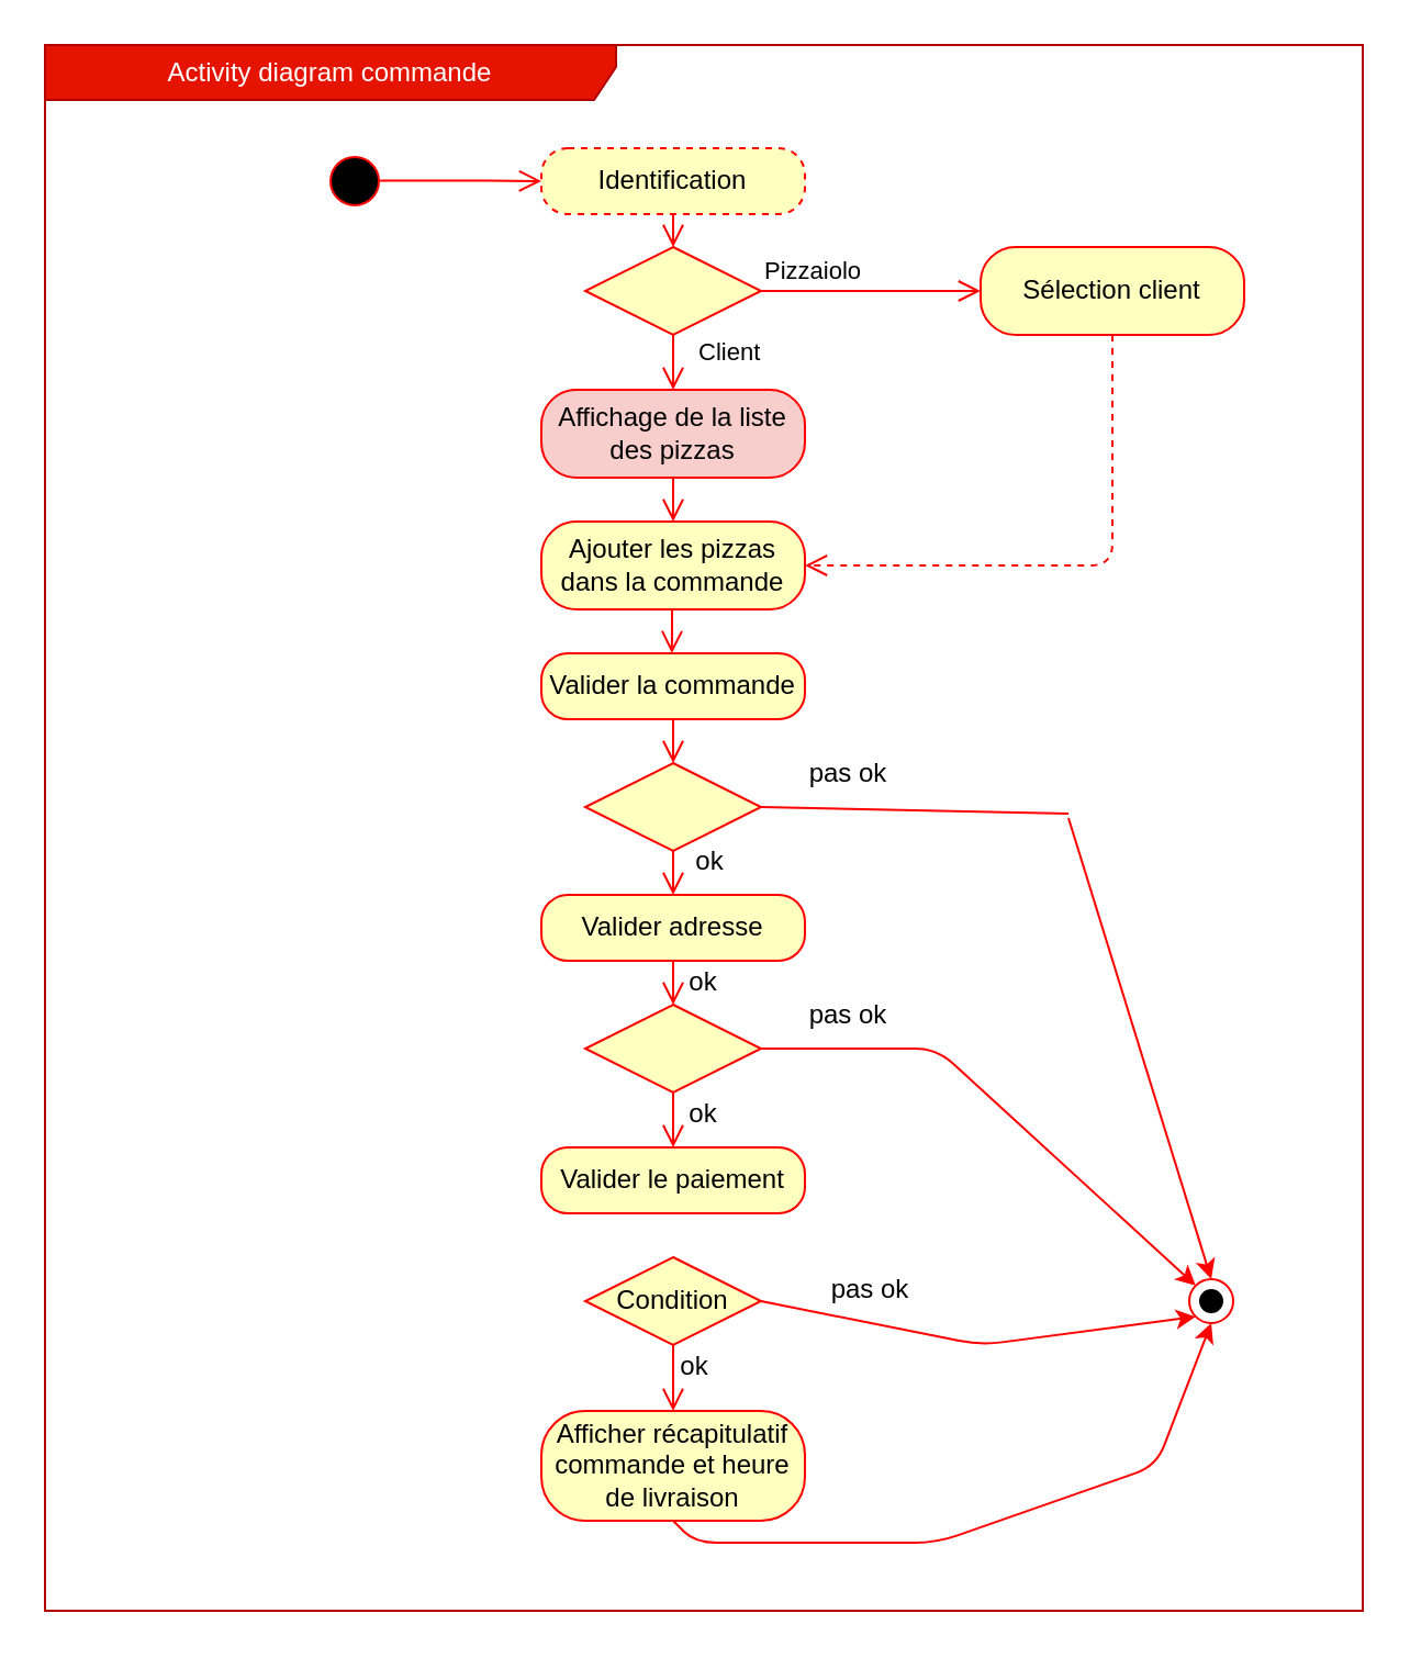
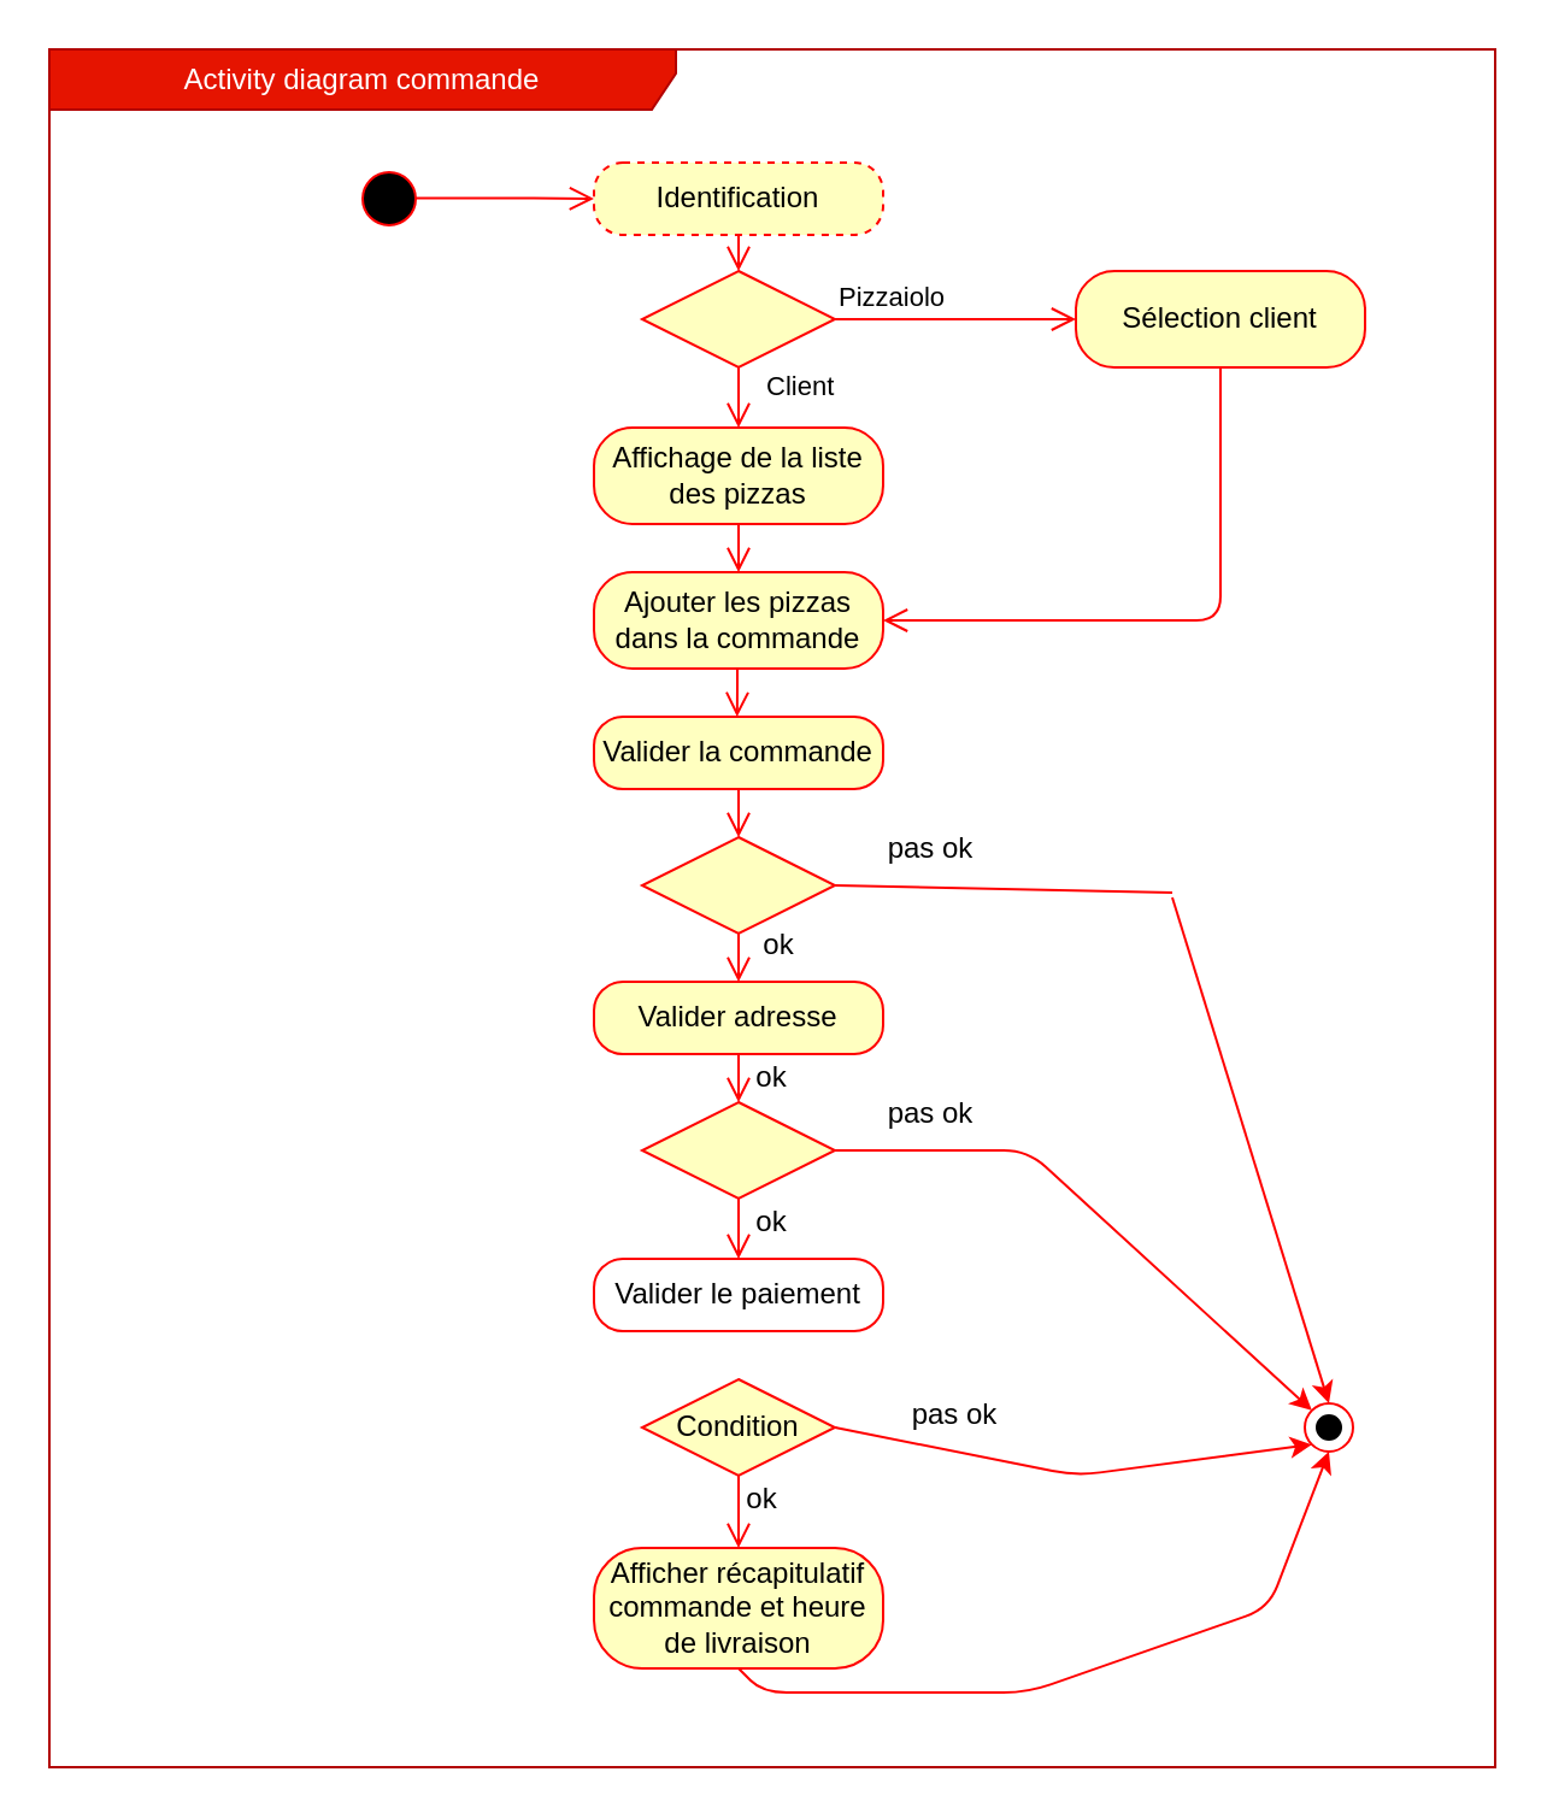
- <mxCell id="16" value="Affichage de la liste des pizzas" style="rounded=1;whiteSpace=wrap;html=1;arcSize=40;fontColor=#000000;fillColor=#f8cecc;strokeColor=#ff0000;" parent="1" vertex="1"><mxGeometry x="246" y="177" width="120" height="40" as="geometry" /></mxCell>
+ <mxCell id="16" value="Affichage de la liste des pizzas" style="rounded=1;whiteSpace=wrap;html=1;arcSize=40;fontColor=#000000;fillColor=#ffffc0;strokeColor=#ff0000;" parent="1" vertex="1"><mxGeometry x="246" y="177" width="120" height="40" as="geometry" /></mxCell>
- <mxCell id="13" value="" style="edgeStyle=orthogonalEdgeStyle;html=1;verticalAlign=bottom;endArrow=open;endSize=8;strokeColor=#ff0000;entryX=1;entryY=0.5;entryDx=0;entryDy=0;dashed=1;" parent="1" source="12" target="14" edge="1"><mxGeometry relative="1" as="geometry"><mxPoint x="506" y="212" as="targetPoint" /><Array as="points"><mxPoint x="506" y="257" /></Array></mxGeometry></mxCell>
+ <mxCell id="13" value="" style="edgeStyle=orthogonalEdgeStyle;html=1;verticalAlign=bottom;endArrow=open;endSize=8;strokeColor=#ff0000;entryX=1;entryY=0.5;entryDx=0;entryDy=0;" parent="1" source="12" target="14" edge="1"><mxGeometry relative="1" as="geometry"><mxPoint x="506" y="212" as="targetPoint" /><Array as="points"><mxPoint x="506" y="257" /></Array></mxGeometry></mxCell>
- <mxCell id="28" value="Valider le paiement" style="rounded=1;whiteSpace=wrap;html=1;arcSize=40;fontColor=#000000;fillColor=#ffffc0;strokeColor=#ff0000;labelBackgroundColor=none;" parent="1" vertex="1"><mxGeometry x="246" y="522" width="120" height="30" as="geometry" /></mxCell>
+ <mxCell id="28" value="Valider le paiement" style="rounded=1;whiteSpace=wrap;html=1;arcSize=40;fontColor=#000000;fillColor=#ffffff;strokeColor=#ff0000;labelBackgroundColor=none;" parent="1" vertex="1"><mxGeometry x="246" y="522" width="120" height="30" as="geometry" /></mxCell>
